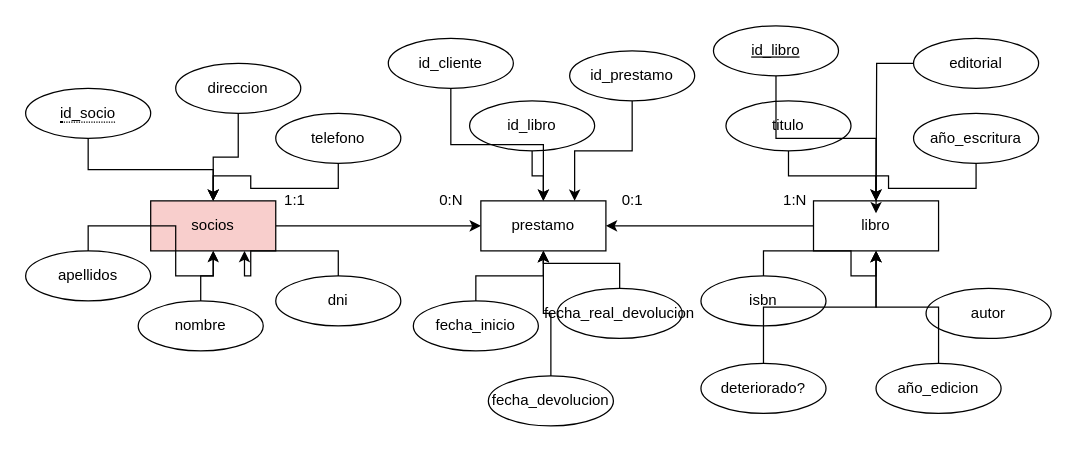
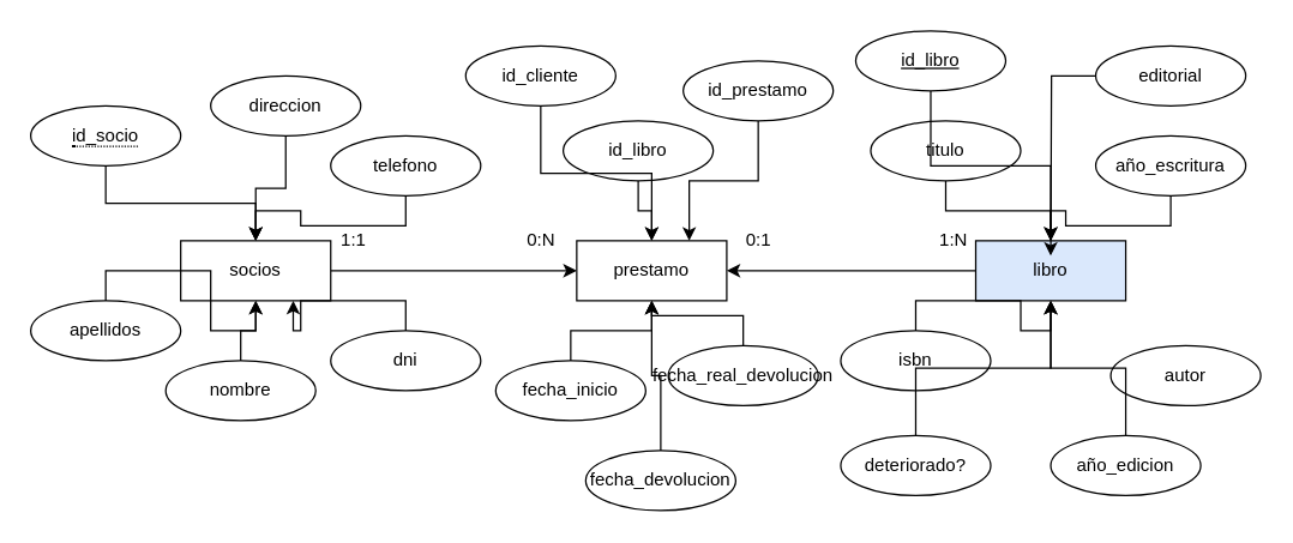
- <mxCell id="21" style="edgeStyle=orthogonalEdgeStyle;rounded=0;orthogonalLoop=1;jettySize=auto;html=1;endArrow=open;" edge="1" parent="1" source="22" target="3"><mxGeometry relative="1" as="geometry" /></mxCell>
+ <mxCell id="21" style="edgeStyle=orthogonalEdgeStyle;rounded=0;orthogonalLoop=1;jettySize=auto;html=1;" edge="1" parent="1" source="22" target="3"><mxGeometry relative="1" as="geometry" /></mxCell>
- <mxCell id="3" value="socios" style="whiteSpace=wrap;html=1;align=center;fillColor=#f8cecc;" vertex="1" parent="1"><mxGeometry x="120" y="160" width="100" height="40" as="geometry" /></mxCell>
+ <mxCell id="3" value="socios" style="whiteSpace=wrap;html=1;align=center;" vertex="1" parent="1"><mxGeometry x="120" y="160" width="100" height="40" as="geometry" /></mxCell>
- <mxCell id="5" value="libro" style="whiteSpace=wrap;html=1;align=center;" vertex="1" parent="1"><mxGeometry x="650" y="160" width="100" height="40" as="geometry" /></mxCell>
+ <mxCell id="5" value="libro" style="whiteSpace=wrap;html=1;align=center;fillColor=#dae8fc;" vertex="1" parent="1"><mxGeometry x="650" y="160" width="100" height="40" as="geometry" /></mxCell>
